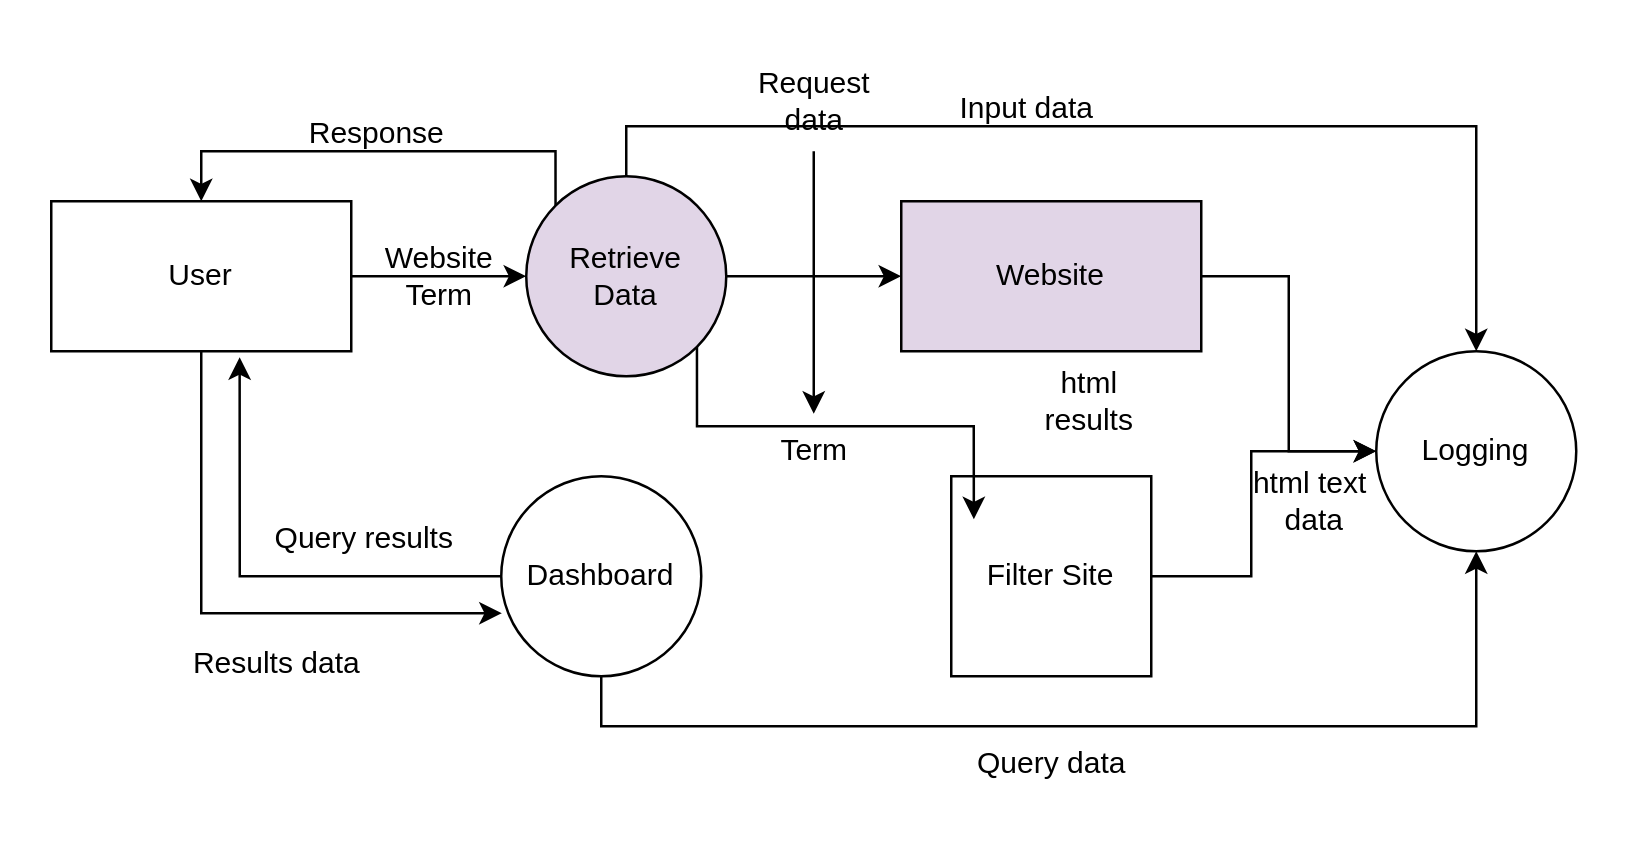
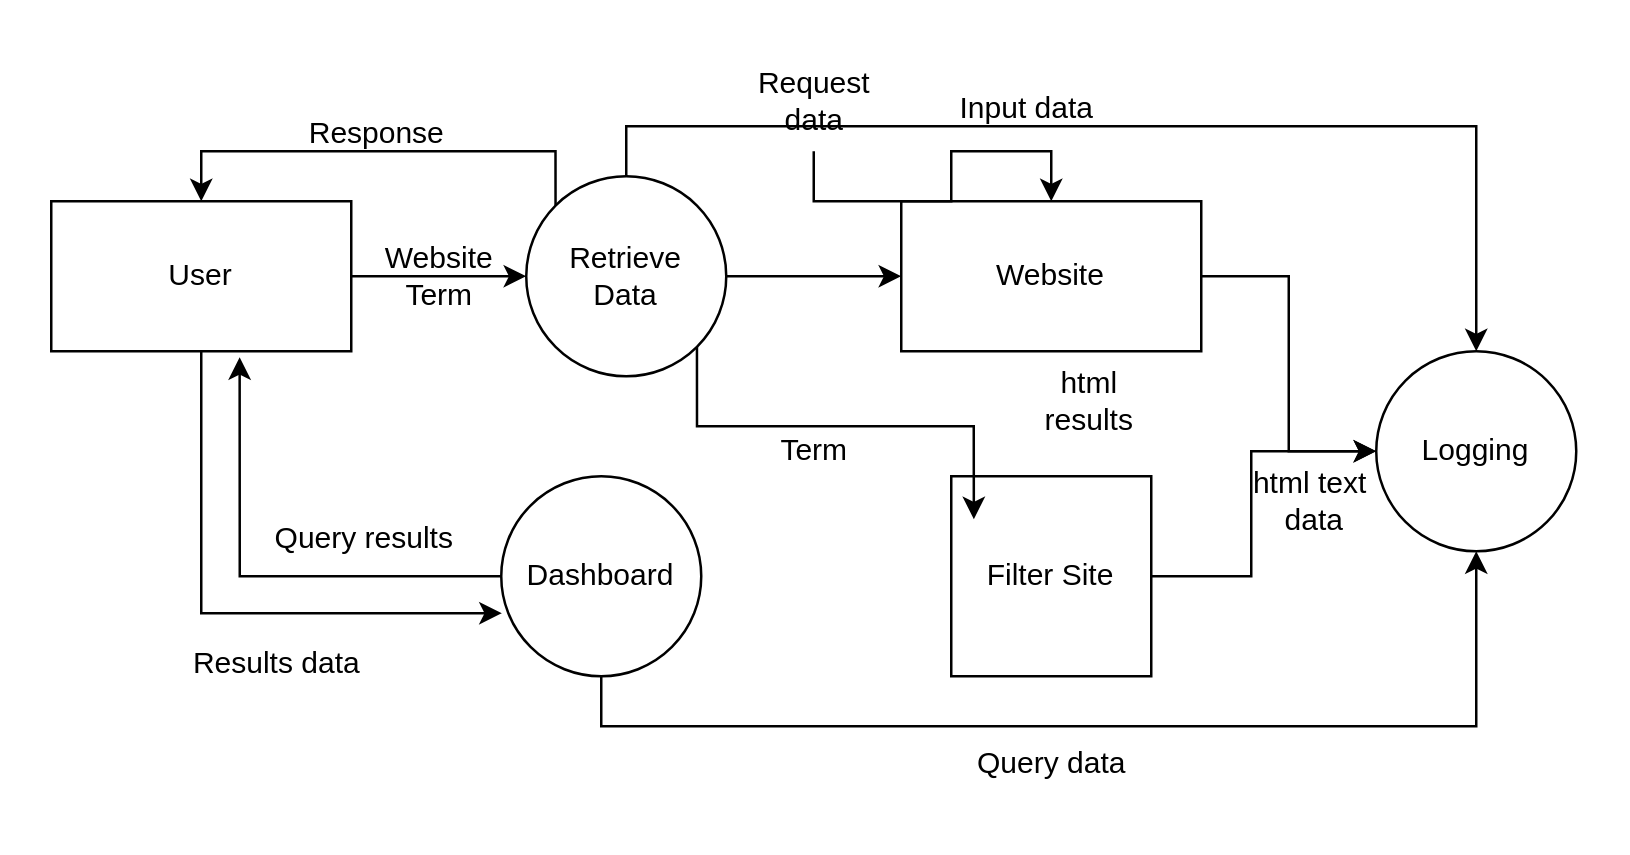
- <mxCell id="6" value="&lt;div&gt;Retrieve&lt;/div&gt;&lt;div&gt;Data&lt;/div&gt;" style="ellipse;whiteSpace=wrap;html=1;aspect=fixed;fillColor=#e1d5e7;" vertex="1" parent="1"><mxGeometry x="210" y="70" width="80" height="80" as="geometry" /></mxCell>
+ <mxCell id="6" value="&lt;div&gt;Retrieve&lt;/div&gt;&lt;div&gt;Data&lt;/div&gt;" style="ellipse;whiteSpace=wrap;html=1;aspect=fixed;" vertex="1" parent="1"><mxGeometry x="210" y="70" width="80" height="80" as="geometry" /></mxCell>
- <mxCell id="8" value="Website" style="whiteSpace=wrap;html=1;fillColor=#e1d5e7;" vertex="1" parent="1"><mxGeometry x="360" y="80" width="120" height="60" as="geometry" /></mxCell>
+ <mxCell id="8" value="Website" style="whiteSpace=wrap;html=1;" vertex="1" parent="1"><mxGeometry x="360" y="80" width="120" height="60" as="geometry" /></mxCell>
- <mxCell id="26" value="" style="edgeStyle=orthogonalEdgeStyle;rounded=0;orthogonalLoop=1;jettySize=auto;html=1;" edge="1" parent="1" source="27" target="24"><mxGeometry relative="1" as="geometry" /></mxCell>
+ <mxCell id="26" value="" style="edgeStyle=orthogonalEdgeStyle;rounded=0;orthogonalLoop=1;jettySize=auto;html=1;" edge="1" parent="1" source="27" target="8"><mxGeometry relative="1" as="geometry" /></mxCell>
